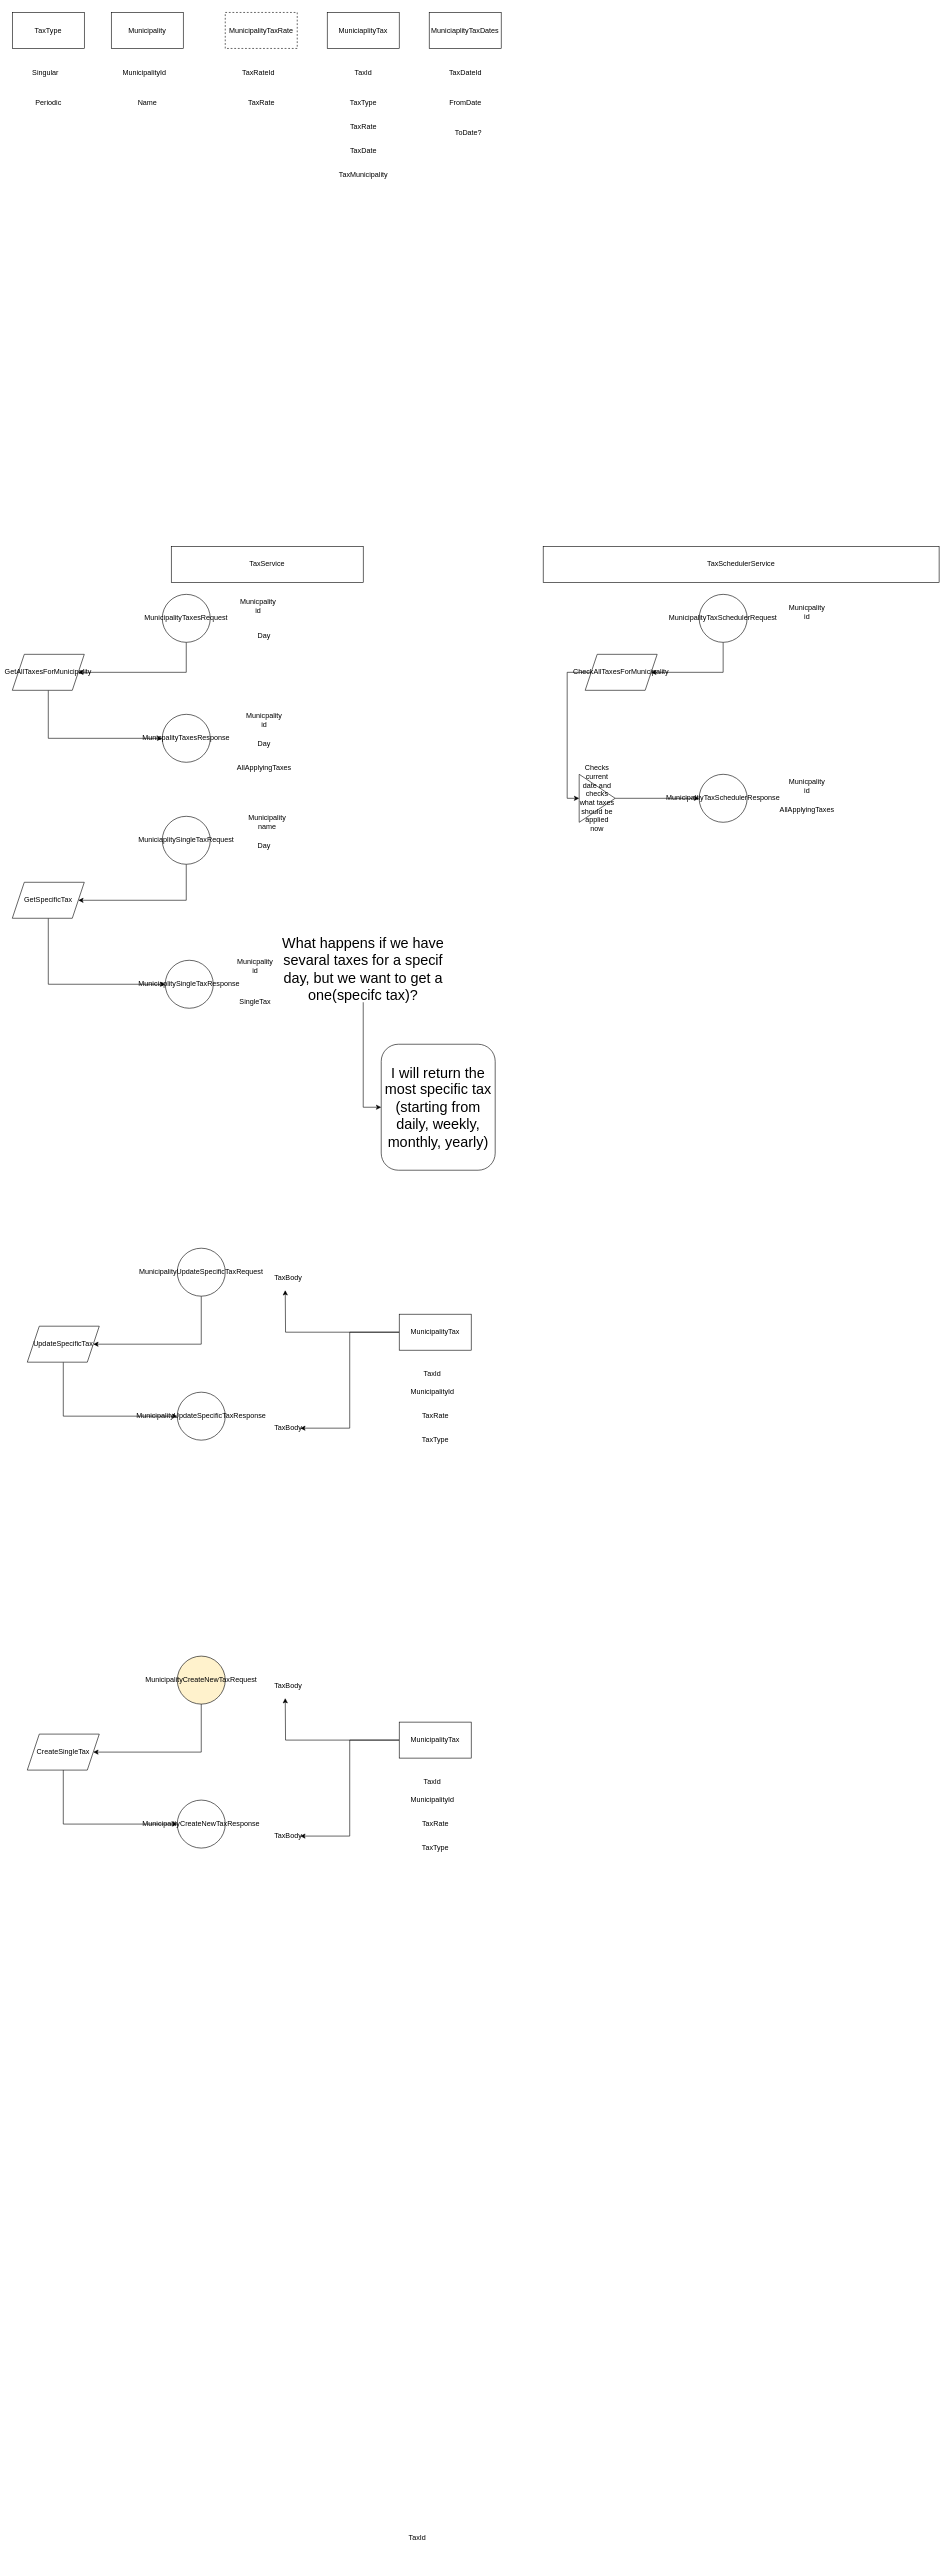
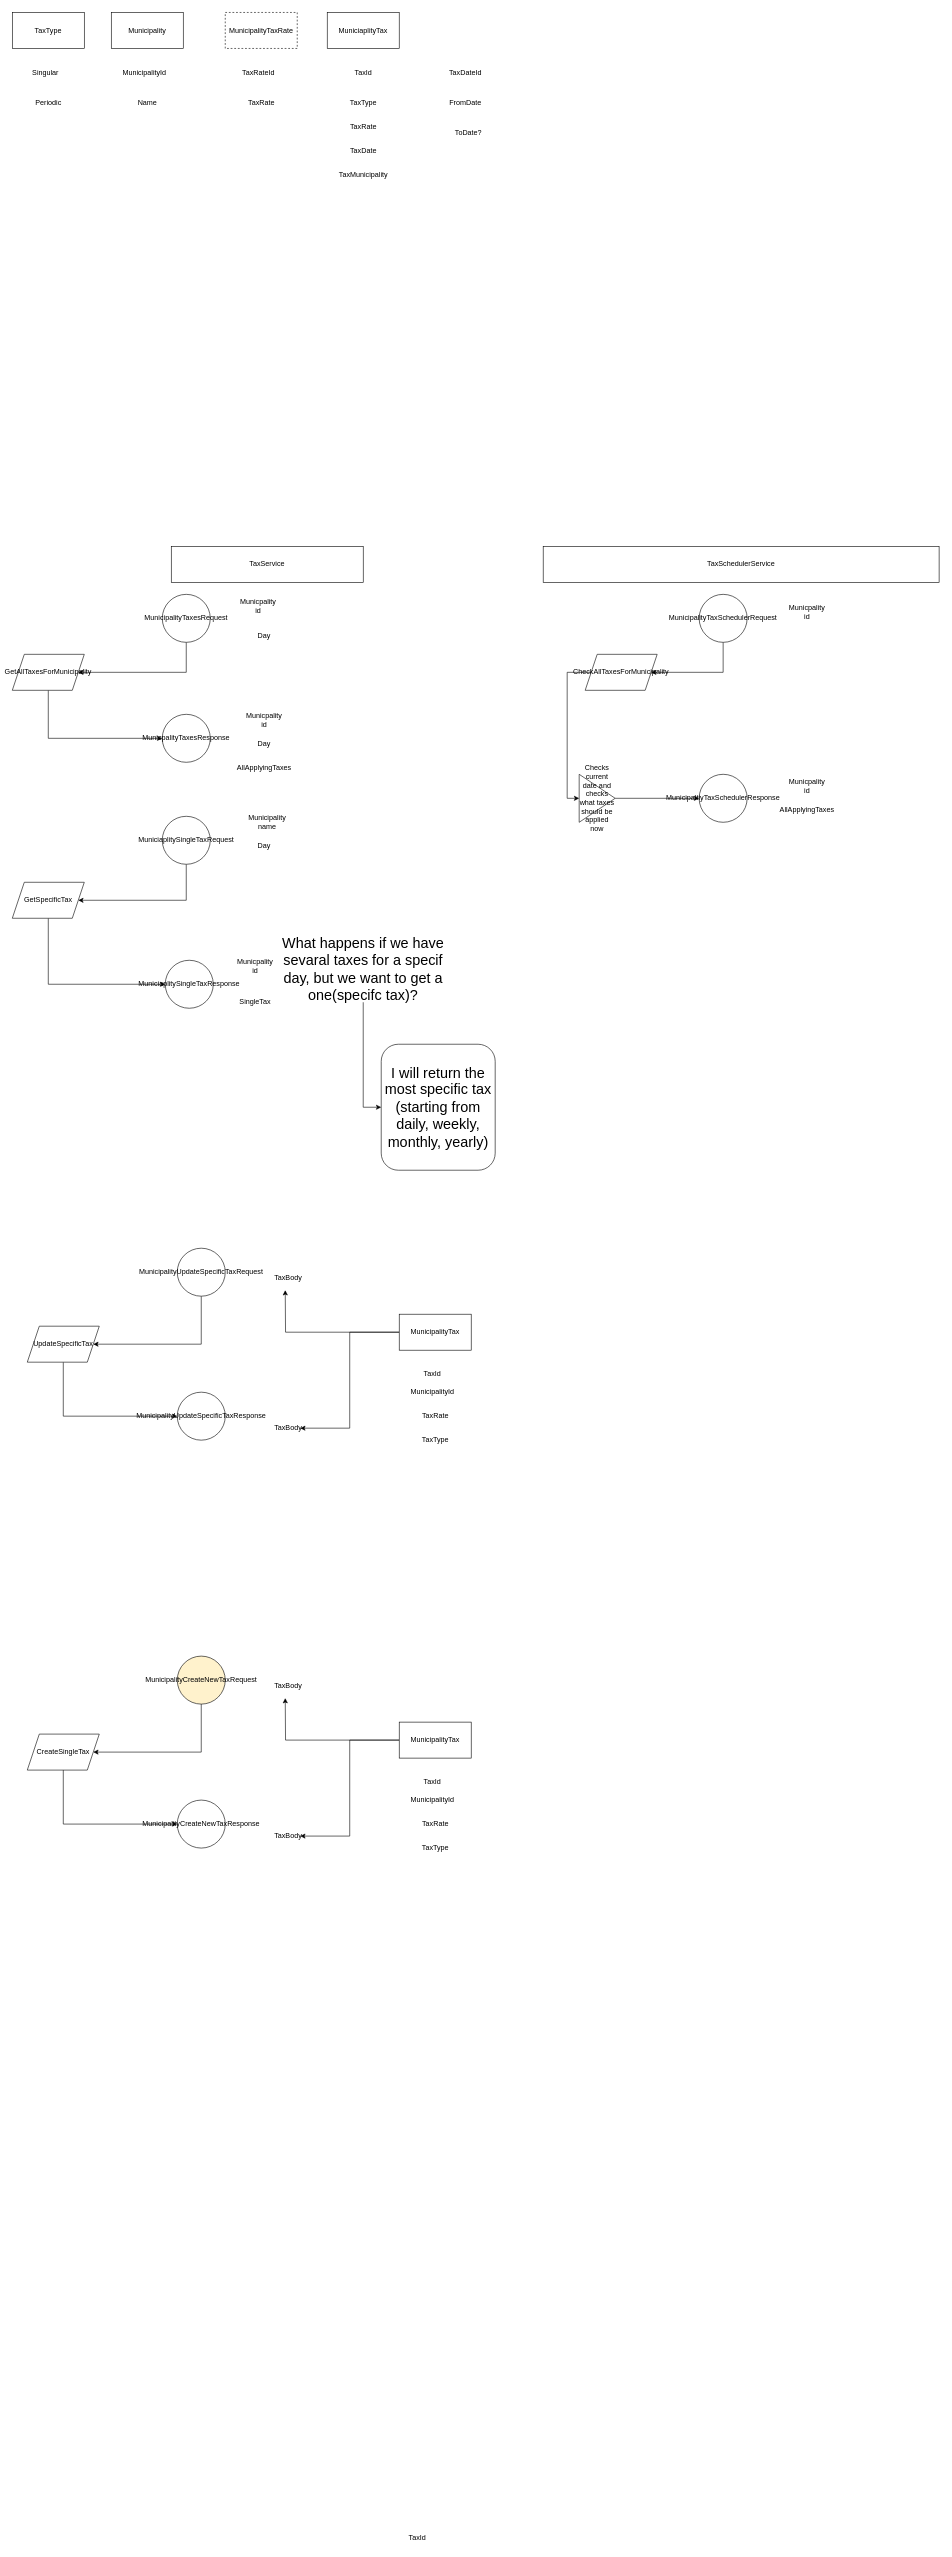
- <mxCell id="59" value="MuniciaplityTaxDates" style="rounded=0;whiteSpace=wrap;html=1;" parent="1" vertex="1"><mxGeometry x="715" y="20" width="120" height="60" as="geometry" /></mxCell>
